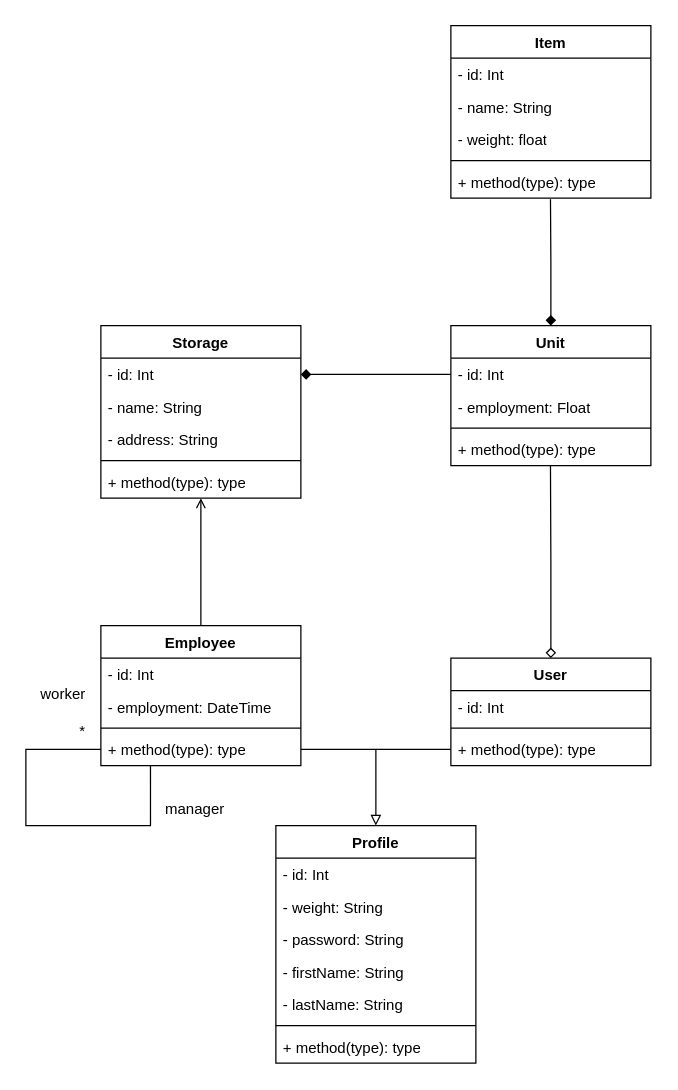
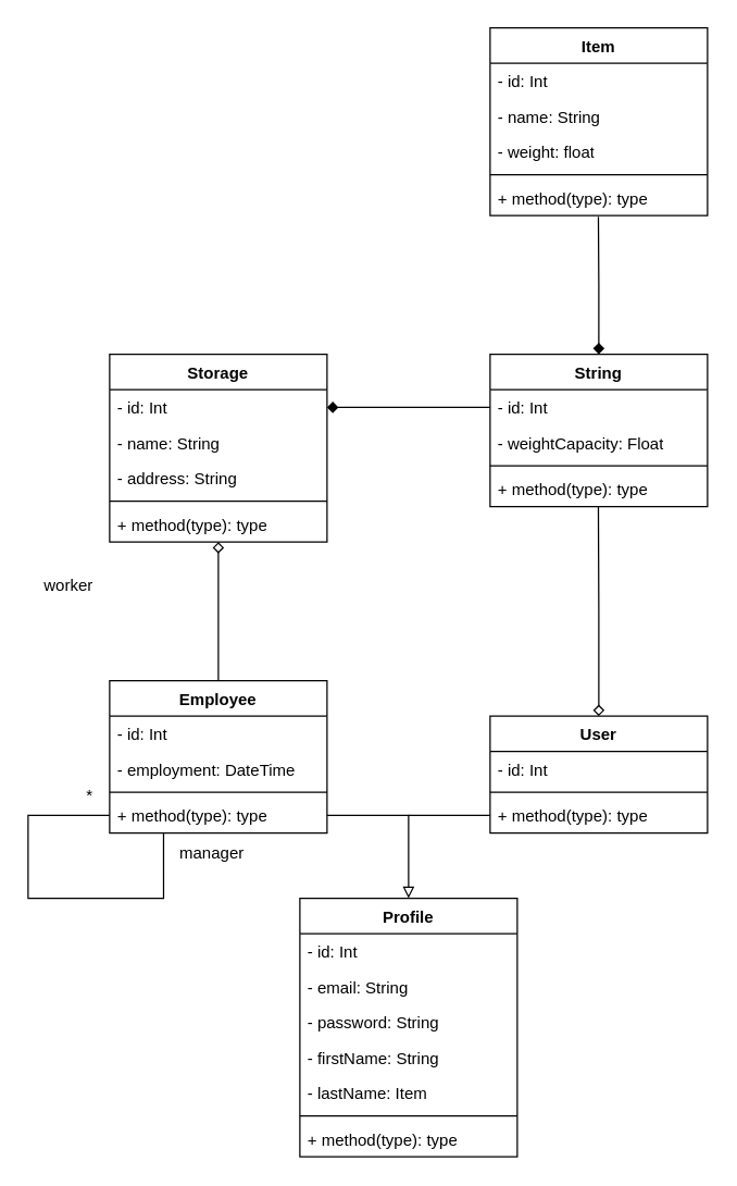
- <mxCell id="7" value="Unit" style="swimlane;fontStyle=1;align=center;verticalAlign=top;childLayout=stackLayout;horizontal=1;startSize=26;horizontalStack=0;resizeParent=1;resizeParentMax=0;resizeLast=0;collapsible=1;marginBottom=0;whiteSpace=wrap;html=1;" parent="1" vertex="1"><mxGeometry x="360" y="260" width="160" height="112" as="geometry" /></mxCell>
+ <mxCell id="7" value="String" style="swimlane;fontStyle=1;align=center;verticalAlign=top;childLayout=stackLayout;horizontal=1;startSize=26;horizontalStack=0;resizeParent=1;resizeParentMax=0;resizeLast=0;collapsible=1;marginBottom=0;whiteSpace=wrap;html=1;" parent="1" vertex="1"><mxGeometry x="360" y="260" width="160" height="112" as="geometry" /></mxCell>
- <mxCell id="9" value="- employment: Float" style="text;strokeColor=none;fillColor=none;align=left;verticalAlign=top;spacingLeft=4;spacingRight=4;overflow=hidden;rotatable=0;points=[[0,0.5],[1,0.5]];portConstraint=eastwest;whiteSpace=wrap;html=1;" parent="7" vertex="1"><mxGeometry y="52" width="160" height="26" as="geometry" /></mxCell>
+ <mxCell id="9" value="- weightCapacity: Float" style="text;strokeColor=none;fillColor=none;align=left;verticalAlign=top;spacingLeft=4;spacingRight=4;overflow=hidden;rotatable=0;points=[[0,0.5],[1,0.5]];portConstraint=eastwest;whiteSpace=wrap;html=1;" parent="7" vertex="1"><mxGeometry y="52" width="160" height="26" as="geometry" /></mxCell>
- <mxCell id="24" style="edgeStyle=orthogonalEdgeStyle;rounded=0;orthogonalLoop=1;jettySize=auto;html=1;exitX=0.5;exitY=0;exitDx=0;exitDy=0;endArrow=open;endFill=0;" parent="1" source="25" target="12" edge="1"><mxGeometry relative="1" as="geometry" /></mxCell>
+ <mxCell id="24" style="edgeStyle=orthogonalEdgeStyle;rounded=0;orthogonalLoop=1;jettySize=auto;html=1;exitX=0.5;exitY=0;exitDx=0;exitDy=0;endArrow=diamond;endFill=0;" parent="1" source="25" target="12" edge="1"><mxGeometry relative="1" as="geometry" /></mxCell>
- <mxCell id="32" value="worker" style="text;html=1;strokeColor=none;fillColor=none;align=center;verticalAlign=middle;whiteSpace=wrap;rounded=0;" vertex="1" parent="1"><mxGeometry x="20" y="540" width="60" height="30" as="geometry" /></mxCell>
+ <mxCell id="32" value="worker" style="text;html=1;strokeColor=none;fillColor=none;align=center;verticalAlign=middle;whiteSpace=wrap;rounded=0;" vertex="1" parent="1"><mxGeometry x="20" y="415" width="60" height="30" as="geometry" /></mxCell>
- <mxCell id="33" value="manager" style="text;html=1;align=center;verticalAlign=middle;resizable=0;points=[];autosize=1;strokeColor=none;fillColor=none;" vertex="1" parent="1"><mxGeometry x="120" y="632" width="70" height="30" as="geometry" /></mxCell>
+ <mxCell id="33" value="manager" style="text;html=1;align=center;verticalAlign=middle;resizable=0;points=[];autosize=1;strokeColor=none;fillColor=none;" vertex="1" parent="1"><mxGeometry x="120" y="612" width="70" height="30" as="geometry" /></mxCell>
- <mxCell id="39" value="- weight: String" style="text;strokeColor=none;fillColor=none;align=left;verticalAlign=top;spacingLeft=4;spacingRight=4;overflow=hidden;rotatable=0;points=[[0,0.5],[1,0.5]];portConstraint=eastwest;whiteSpace=wrap;html=1;" vertex="1" parent="37"><mxGeometry y="52" width="160" height="26" as="geometry" /></mxCell>
+ <mxCell id="39" value="- email: String" style="text;strokeColor=none;fillColor=none;align=left;verticalAlign=top;spacingLeft=4;spacingRight=4;overflow=hidden;rotatable=0;points=[[0,0.5],[1,0.5]];portConstraint=eastwest;whiteSpace=wrap;html=1;" vertex="1" parent="37"><mxGeometry y="52" width="160" height="26" as="geometry" /></mxCell>
- <mxCell id="42" value="- lastName: String" style="text;strokeColor=none;fillColor=none;align=left;verticalAlign=top;spacingLeft=4;spacingRight=4;overflow=hidden;rotatable=0;points=[[0,0.5],[1,0.5]];portConstraint=eastwest;whiteSpace=wrap;html=1;" vertex="1" parent="37"><mxGeometry y="130" width="160" height="26" as="geometry" /></mxCell>
+ <mxCell id="42" value="- lastName: Item" style="text;strokeColor=none;fillColor=none;align=left;verticalAlign=top;spacingLeft=4;spacingRight=4;overflow=hidden;rotatable=0;points=[[0,0.5],[1,0.5]];portConstraint=eastwest;whiteSpace=wrap;html=1;" vertex="1" parent="37"><mxGeometry y="130" width="160" height="26" as="geometry" /></mxCell>
